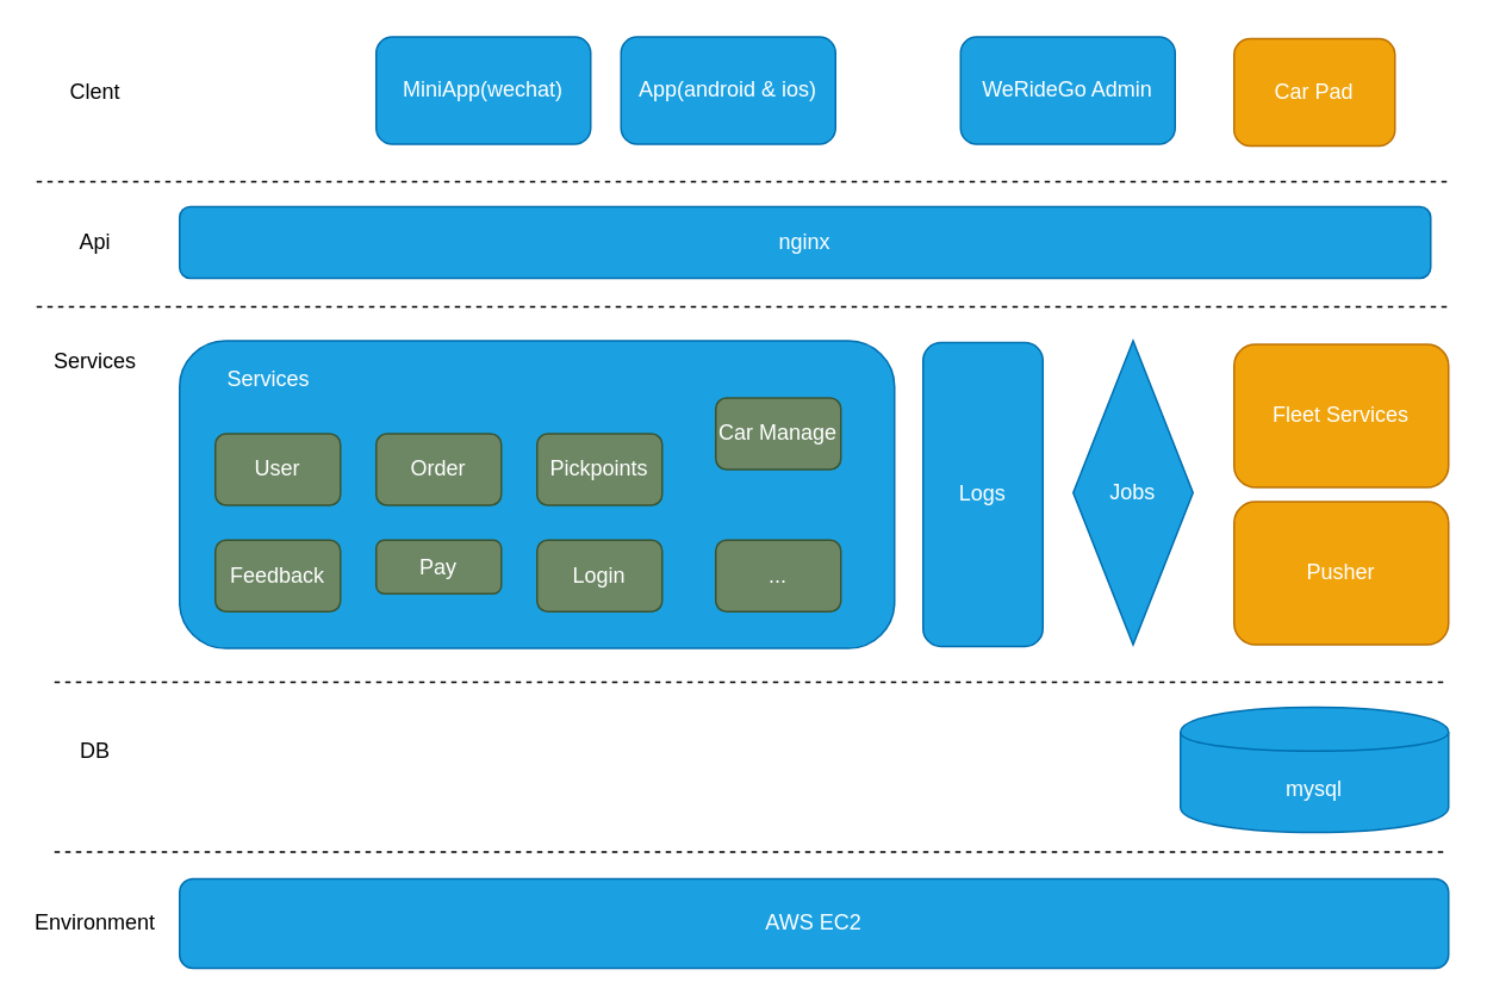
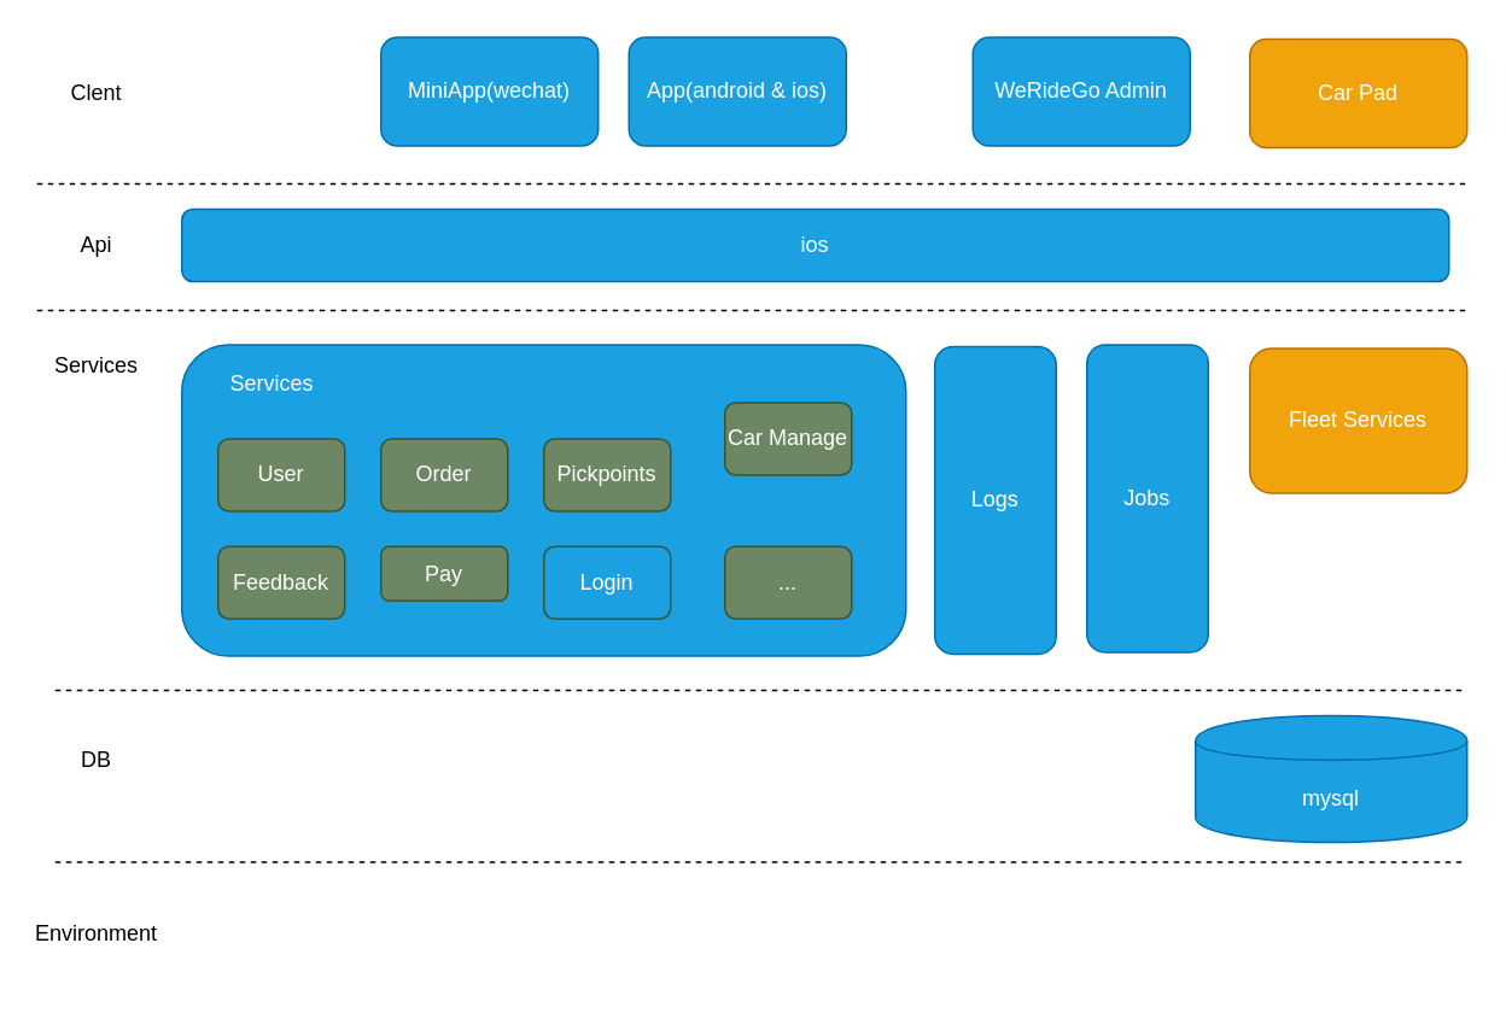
- <mxCell id="29" value="Car Pad" style="rounded=1;whiteSpace=wrap;html=1;fillColor=#f0a30a;strokeColor=#BD7000;fontColor=#ffffff;" vertex="1" parent="1"><mxGeometry x="690" y="21" width="90" height="60" as="geometry" /></mxCell>
+ <mxCell id="29" value="Car Pad" style="rounded=1;whiteSpace=wrap;html=1;fillColor=#f0a30a;strokeColor=#BD7000;fontColor=#ffffff;" vertex="1" parent="1"><mxGeometry x="690" y="21" width="120" height="60" as="geometry" /></mxCell>
- <mxCell id="5" value="nginx" style="rounded=1;whiteSpace=wrap;html=1;fillColor=#1ba1e2;strokeColor=#006EAF;fontColor=#ffffff;" vertex="1" parent="1"><mxGeometry x="100" y="115" width="700" height="40" as="geometry" /></mxCell>
+ <mxCell id="5" value="ios" style="rounded=1;whiteSpace=wrap;html=1;fillColor=#1ba1e2;strokeColor=#006EAF;fontColor=#ffffff;" vertex="1" parent="1"><mxGeometry x="100" y="115" width="700" height="40" as="geometry" /></mxCell>
- <mxCell id="21" value="Jobs" style="rhombus;whiteSpace=wrap;html=1;fillColor=#1ba1e2;strokeColor=#006EAF;fontColor=#ffffff;" vertex="1" parent="1"><mxGeometry x="600" y="190" width="67" height="170" as="geometry" /></mxCell>
+ <mxCell id="21" value="Jobs" style="rounded=1;whiteSpace=wrap;html=1;fillColor=#1ba1e2;strokeColor=#006EAF;fontColor=#ffffff;" vertex="1" parent="1"><mxGeometry x="600" y="190" width="67" height="170" as="geometry" /></mxCell>
- <mxCell id="19" value="Pusher" style="rounded=1;whiteSpace=wrap;html=1;fillColor=#f0a30a;strokeColor=#BD7000;fontColor=#ffffff;" vertex="1" parent="1"><mxGeometry x="690" y="280" width="120" height="80" as="geometry" /></mxCell>
- <mxCell id="15" value="Login" style="rounded=1;whiteSpace=wrap;html=1;fillColor=#6d8764;strokeColor=#3A5431;fontColor=#ffffff;" vertex="1" parent="1"><mxGeometry x="300" y="301.5" width="70" height="40" as="geometry" /></mxCell>
+ <mxCell id="15" value="Login" style="rounded=1;whiteSpace=wrap;html=1;fillColor=#1ba1e2;strokeColor=#3A5431;fontColor=#ffffff;" vertex="1" parent="1"><mxGeometry x="300" y="301.5" width="70" height="40" as="geometry" /></mxCell>
- <mxCell id="31" value="AWS EC2" style="rounded=1;whiteSpace=wrap;html=1;fillColor=#1ba1e2;strokeColor=#006EAF;fontColor=#ffffff;" vertex="1" parent="1"><mxGeometry x="100" y="491" width="710" height="50" as="geometry" /></mxCell>
